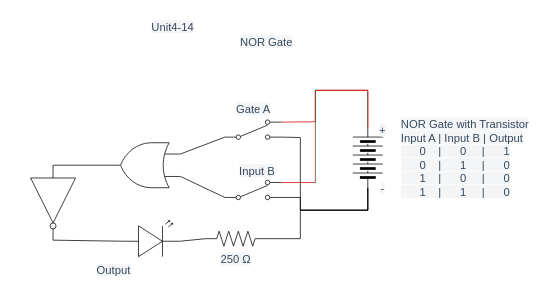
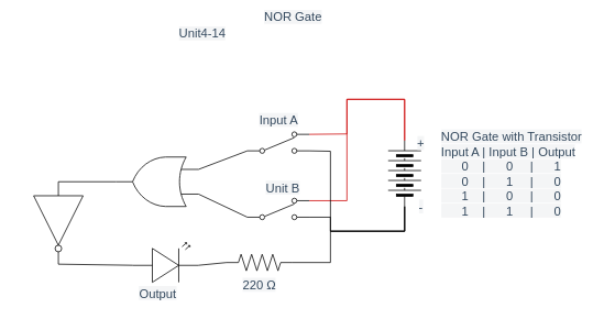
- <mxCell id="14" value="&lt;div style=&quot;text-align: left&quot;&gt;&lt;span style=&quot;background-color: rgb(244 , 245 , 246) ; font-size: 15px ; color: rgb(52 , 73 , 94)&quot;&gt;Unit4-14&lt;/span&gt;&lt;/div&gt;" style="text;html=1;strokeColor=none;fillColor=none;align=center;verticalAlign=middle;whiteSpace=wrap;rounded=0;" parent="1" vertex="1"><mxGeometry x="200" y="20" width="60" height="30" as="geometry" /></mxCell>
+ <mxCell id="14" value="&lt;div style=&quot;text-align: left&quot;&gt;&lt;span style=&quot;background-color: rgb(244 , 245 , 246) ; font-size: 15px ; color: rgb(52 , 73 , 94)&quot;&gt;Unit4-14&lt;/span&gt;&lt;/div&gt;" style="text;html=1;strokeColor=none;fillColor=none;align=center;verticalAlign=middle;whiteSpace=wrap;rounded=0;" parent="1" vertex="1"><mxGeometry x="215" y="25" width="60" height="30" as="geometry" /></mxCell>
- <mxCell id="19" value="&lt;div style=&quot;text-align: left&quot;&gt;&lt;font color=&quot;#34495e&quot;&gt;&lt;span style=&quot;font-size: 15px ; background-color: rgb(244 , 245 , 246)&quot;&gt;NOR Gate&lt;/span&gt;&lt;/font&gt;&lt;/div&gt;" style="text;html=1;strokeColor=none;fillColor=none;align=center;verticalAlign=middle;whiteSpace=wrap;rounded=0;" parent="1" vertex="1"><mxGeometry x="308.5" y="40" width="91.5" height="30" as="geometry" /></mxCell>
+ <mxCell id="19" value="&lt;div style=&quot;text-align: left&quot;&gt;&lt;font color=&quot;#34495e&quot;&gt;&lt;span style=&quot;font-size: 15px ; background-color: rgb(244 , 245 , 246)&quot;&gt;NOR Gate&lt;/span&gt;&lt;/font&gt;&lt;/div&gt;" style="text;html=1;strokeColor=none;fillColor=none;align=center;verticalAlign=middle;whiteSpace=wrap;rounded=0;" parent="1" vertex="1"><mxGeometry x="308.5" y="5" width="91.5" height="30" as="geometry" /></mxCell>
- <mxCell id="18" value="&lt;div style=&quot;text-align: left&quot;&gt;&lt;font color=&quot;#34495e&quot;&gt;&lt;span style=&quot;font-size: 15px ; background-color: rgb(244 , 245 , 246)&quot;&gt;Gate A&lt;/span&gt;&lt;/font&gt;&lt;/div&gt;" style="text;html=1;strokeColor=none;fillColor=none;align=center;verticalAlign=middle;whiteSpace=wrap;rounded=0;" parent="1" vertex="1"><mxGeometry x="308.5" y="131.5" width="56.5" height="26" as="geometry" /></mxCell>
+ <mxCell id="18" value="&lt;div style=&quot;text-align: left&quot;&gt;&lt;font color=&quot;#34495e&quot;&gt;&lt;span style=&quot;font-size: 15px ; background-color: rgb(244 , 245 , 246)&quot;&gt;Input A&lt;/span&gt;&lt;/font&gt;&lt;/div&gt;" style="text;html=1;strokeColor=none;fillColor=none;align=center;verticalAlign=middle;whiteSpace=wrap;rounded=0;" parent="1" vertex="1"><mxGeometry x="308.5" y="131.5" width="56.5" height="26" as="geometry" /></mxCell>
- <mxCell id="22" value="&lt;div style=&quot;text-align: left&quot;&gt;&lt;font color=&quot;#34495e&quot;&gt;&lt;span style=&quot;font-size: 15px ; background-color: rgb(244 , 245 , 246)&quot;&gt;Input B&lt;/span&gt;&lt;/font&gt;&lt;/div&gt;" style="text;html=1;strokeColor=none;fillColor=none;align=center;verticalAlign=middle;whiteSpace=wrap;rounded=0;" parent="1" vertex="1"><mxGeometry x="314" y="214" width="56.5" height="26" as="geometry" /></mxCell>
+ <mxCell id="22" value="&lt;div style=&quot;text-align: left&quot;&gt;&lt;font color=&quot;#34495e&quot;&gt;&lt;span style=&quot;font-size: 15px ; background-color: rgb(244 , 245 , 246)&quot;&gt;Unit B&lt;/span&gt;&lt;/font&gt;&lt;/div&gt;" style="text;html=1;strokeColor=none;fillColor=none;align=center;verticalAlign=middle;whiteSpace=wrap;rounded=0;" parent="1" vertex="1"><mxGeometry x="314" y="214" width="56.5" height="26" as="geometry" /></mxCell>
- <mxCell id="4" value="&lt;span style=&quot;color: rgb(52 , 73 , 94) ; font-family: , sans-serif ; font-size: 15px ; text-align: left ; background-color: rgb(244 , 245 , 246)&quot;&gt;250 Ω&lt;/span&gt;" style="text;html=1;align=center;verticalAlign=middle;whiteSpace=wrap;rounded=0;" parent="1" vertex="1"><mxGeometry x="289" y="335" width="50" height="20" as="geometry" /></mxCell>
+ <mxCell id="4" value="&lt;span style=&quot;color: rgb(52 , 73 , 94) ; font-family: , sans-serif ; font-size: 15px ; text-align: left ; background-color: rgb(244 , 245 , 246)&quot;&gt;220 Ω&lt;/span&gt;" style="text;html=1;align=center;verticalAlign=middle;whiteSpace=wrap;rounded=0;" parent="1" vertex="1"><mxGeometry x="289" y="335" width="50" height="20" as="geometry" /></mxCell>
- <mxCell id="20" value="&lt;div style=&quot;text-align: left&quot;&gt;&lt;font color=&quot;#34495e&quot;&gt;&lt;span style=&quot;font-size: 15px ; background-color: rgb(244 , 245 , 246)&quot;&gt;Output&lt;/span&gt;&lt;/font&gt;&lt;/div&gt;" style="text;html=1;strokeColor=none;fillColor=none;align=center;verticalAlign=middle;whiteSpace=wrap;rounded=0;" parent="1" vertex="1"><mxGeometry x="120" y="350" width="62" height="20" as="geometry" /></mxCell>
+ <mxCell id="20" value="&lt;div style=&quot;text-align: left&quot;&gt;&lt;font color=&quot;#34495e&quot;&gt;&lt;span style=&quot;font-size: 15px ; background-color: rgb(244 , 245 , 246)&quot;&gt;Output&lt;/span&gt;&lt;/font&gt;&lt;/div&gt;" style="text;html=1;strokeColor=none;fillColor=none;align=center;verticalAlign=middle;whiteSpace=wrap;rounded=0;" parent="1" vertex="1"><mxGeometry x="160" y="345" width="62" height="20" as="geometry" /></mxCell>
